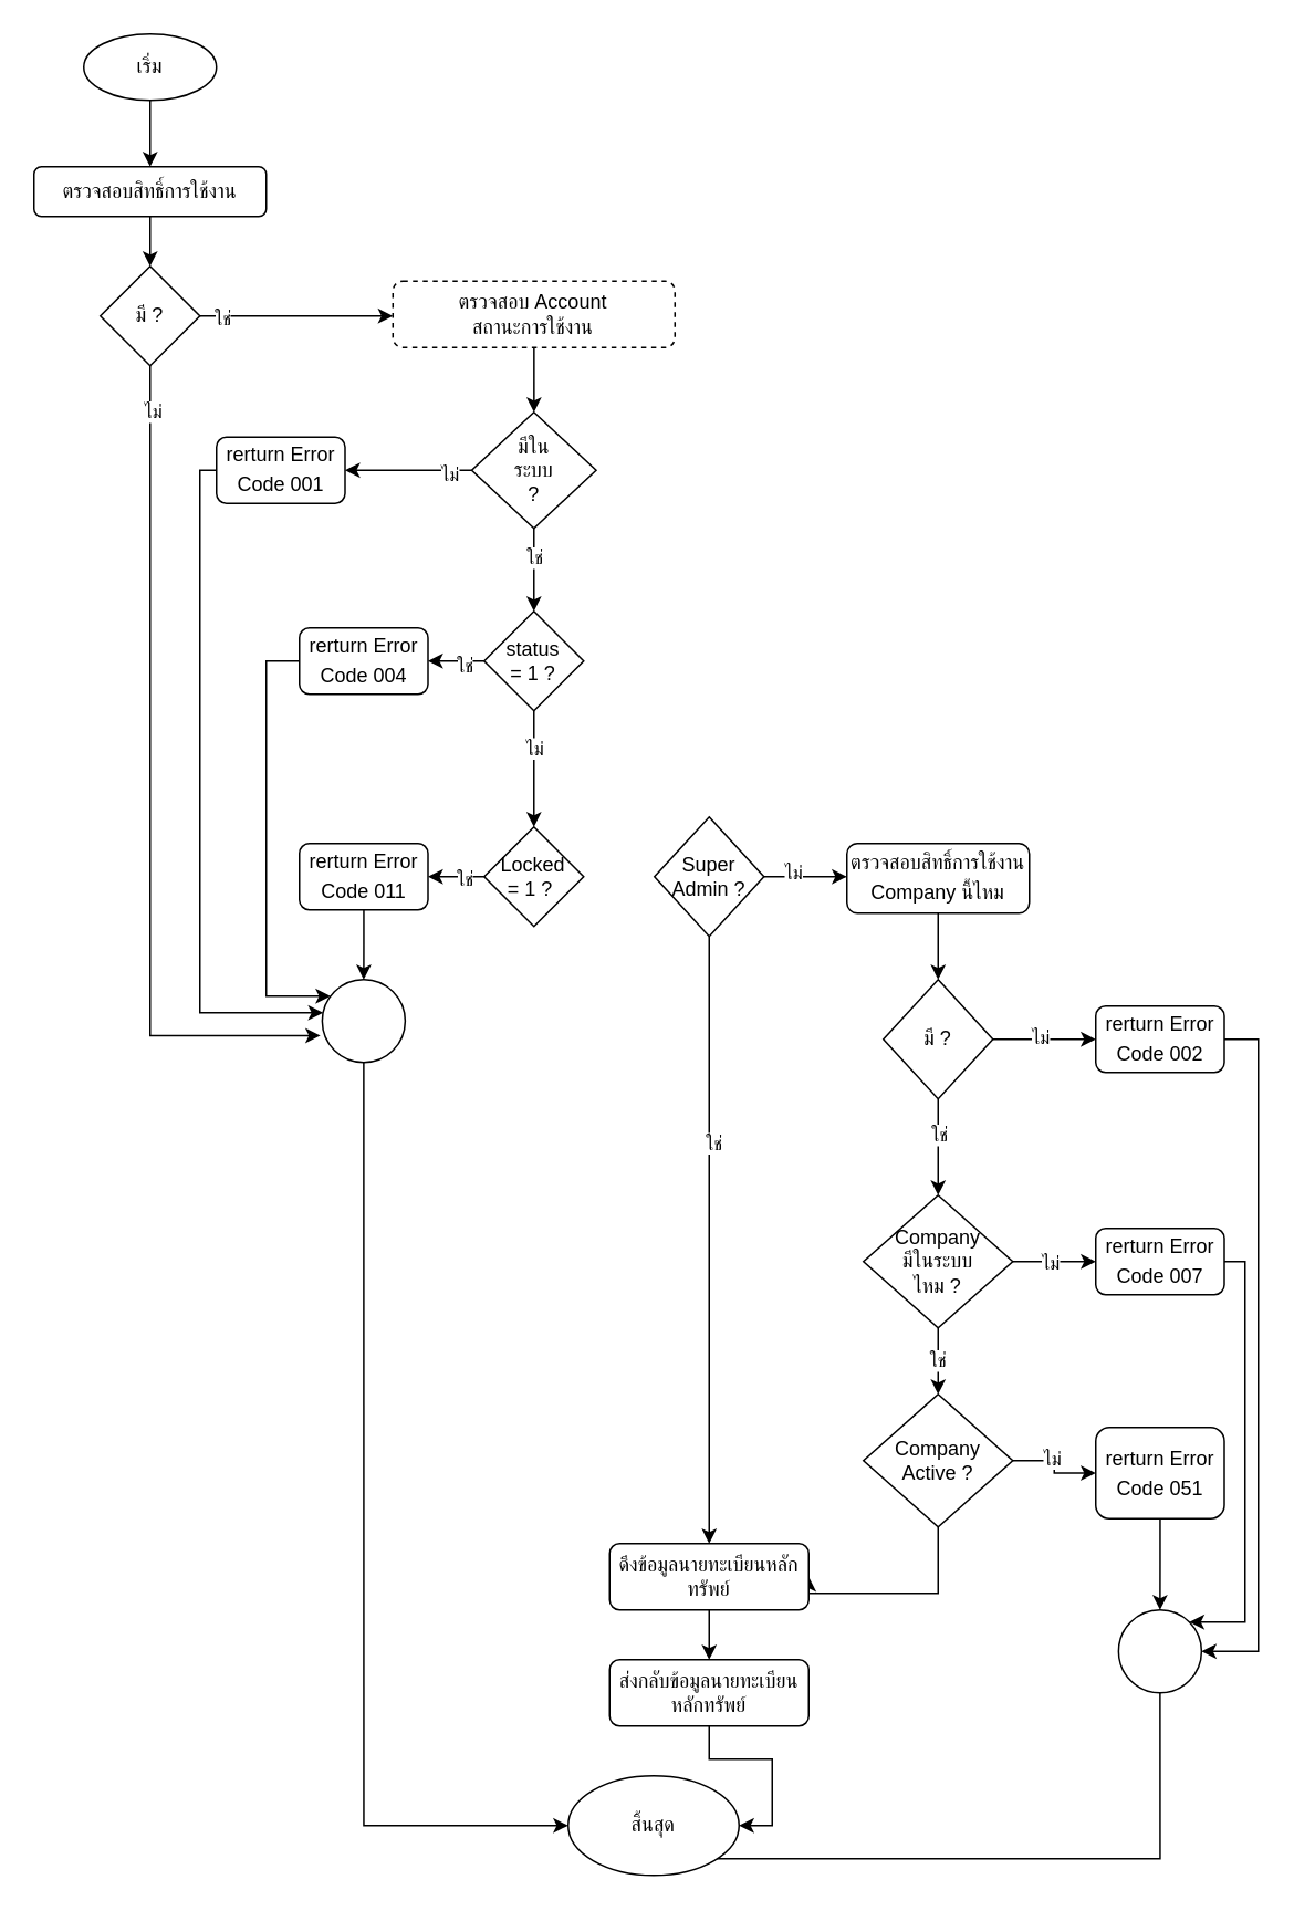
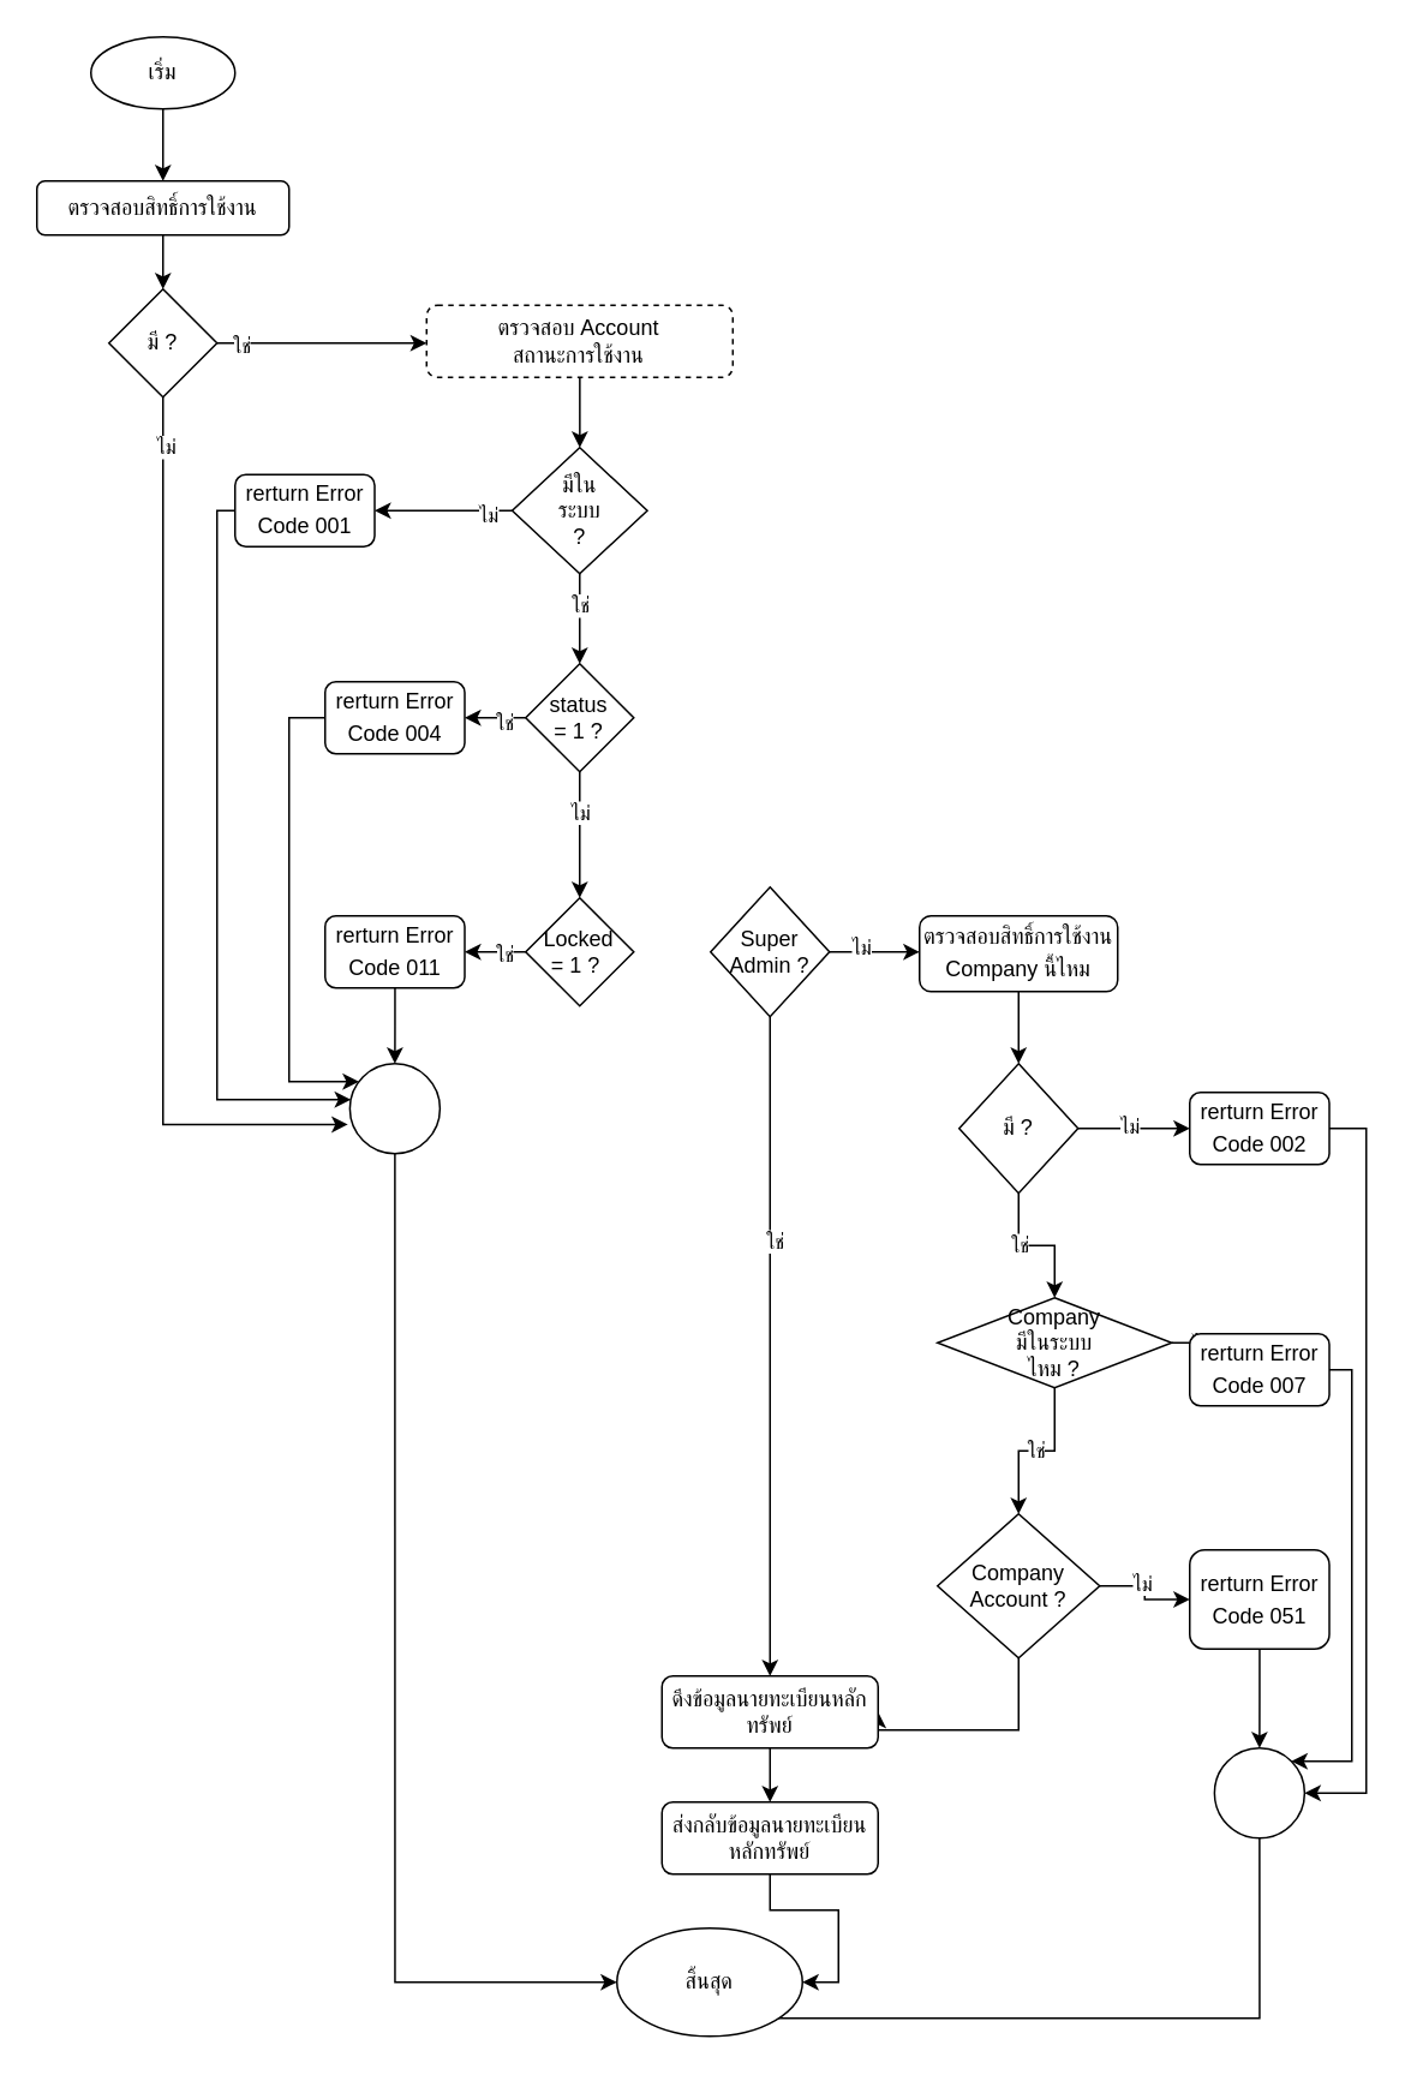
- <mxCell id="49" value="Company &lt;br&gt;มีในระบบ&lt;br&gt;ไหม ?" style="rhombus;whiteSpace=wrap;html=1;" vertex="1" parent="1"><mxGeometry x="520" y="720" width="90" height="80" as="geometry" /></mxCell>
+ <mxCell id="49" value="Company &lt;br&gt;มีในระบบ&lt;br&gt;ไหม ?" style="rhombus;whiteSpace=wrap;html=1;" vertex="1" parent="1"><mxGeometry x="520" y="720" width="130" height="50" as="geometry" /></mxCell>
- <mxCell id="55" value="Company &lt;br&gt;Active ?" style="rhombus;whiteSpace=wrap;html=1;" vertex="1" parent="1"><mxGeometry x="520" y="840" width="90" height="80" as="geometry" /></mxCell>
+ <mxCell id="55" value="Company &lt;br&gt;Account ?" style="rhombus;whiteSpace=wrap;html=1;" vertex="1" parent="1"><mxGeometry x="520" y="840" width="90" height="80" as="geometry" /></mxCell>
